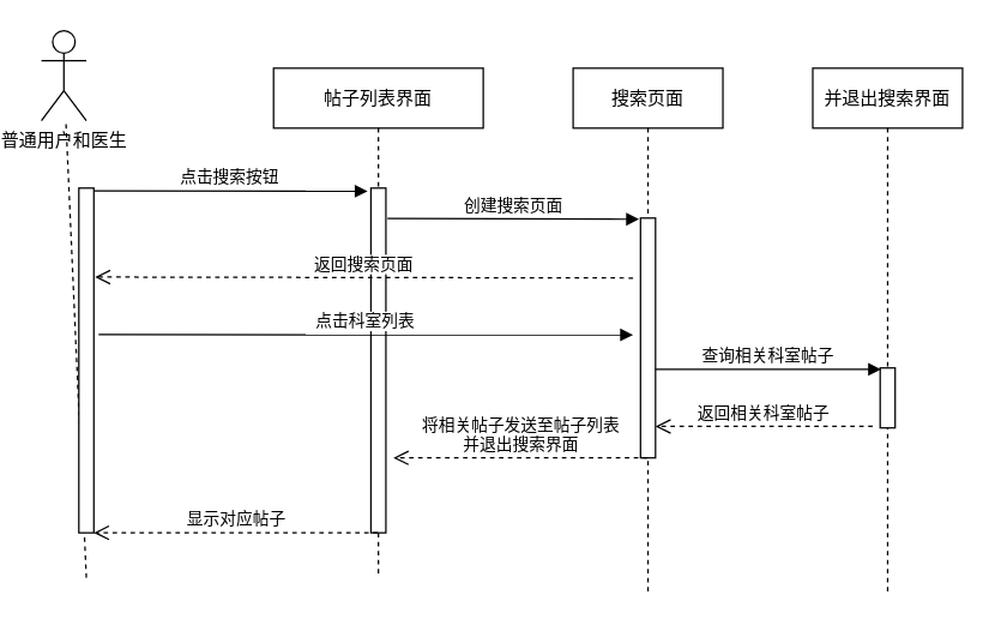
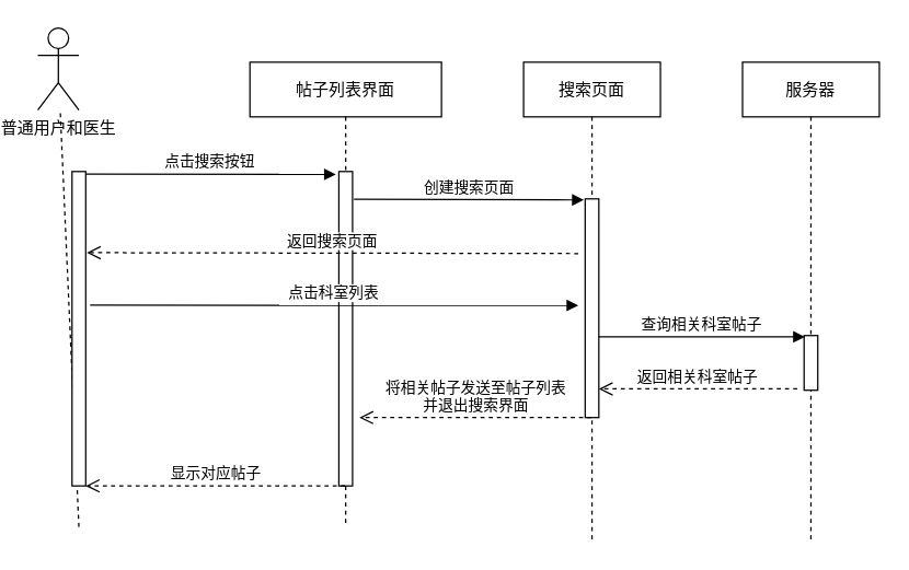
- <mxCell id="4" value="并退出搜索界面" style="shape=umlLifeline;perimeter=lifelinePerimeter;container=1;collapsible=0;recursiveResize=0;rounded=0;shadow=0;strokeWidth=1;" vertex="1" parent="1"><mxGeometry x="535" y="45" width="100" height="350" as="geometry" /></mxCell>
+ <mxCell id="4" value="服务器" style="shape=umlLifeline;perimeter=lifelinePerimeter;container=1;collapsible=0;recursiveResize=0;rounded=0;shadow=0;strokeWidth=1;" vertex="1" parent="1"><mxGeometry x="535" y="45" width="100" height="350" as="geometry" /></mxCell>
